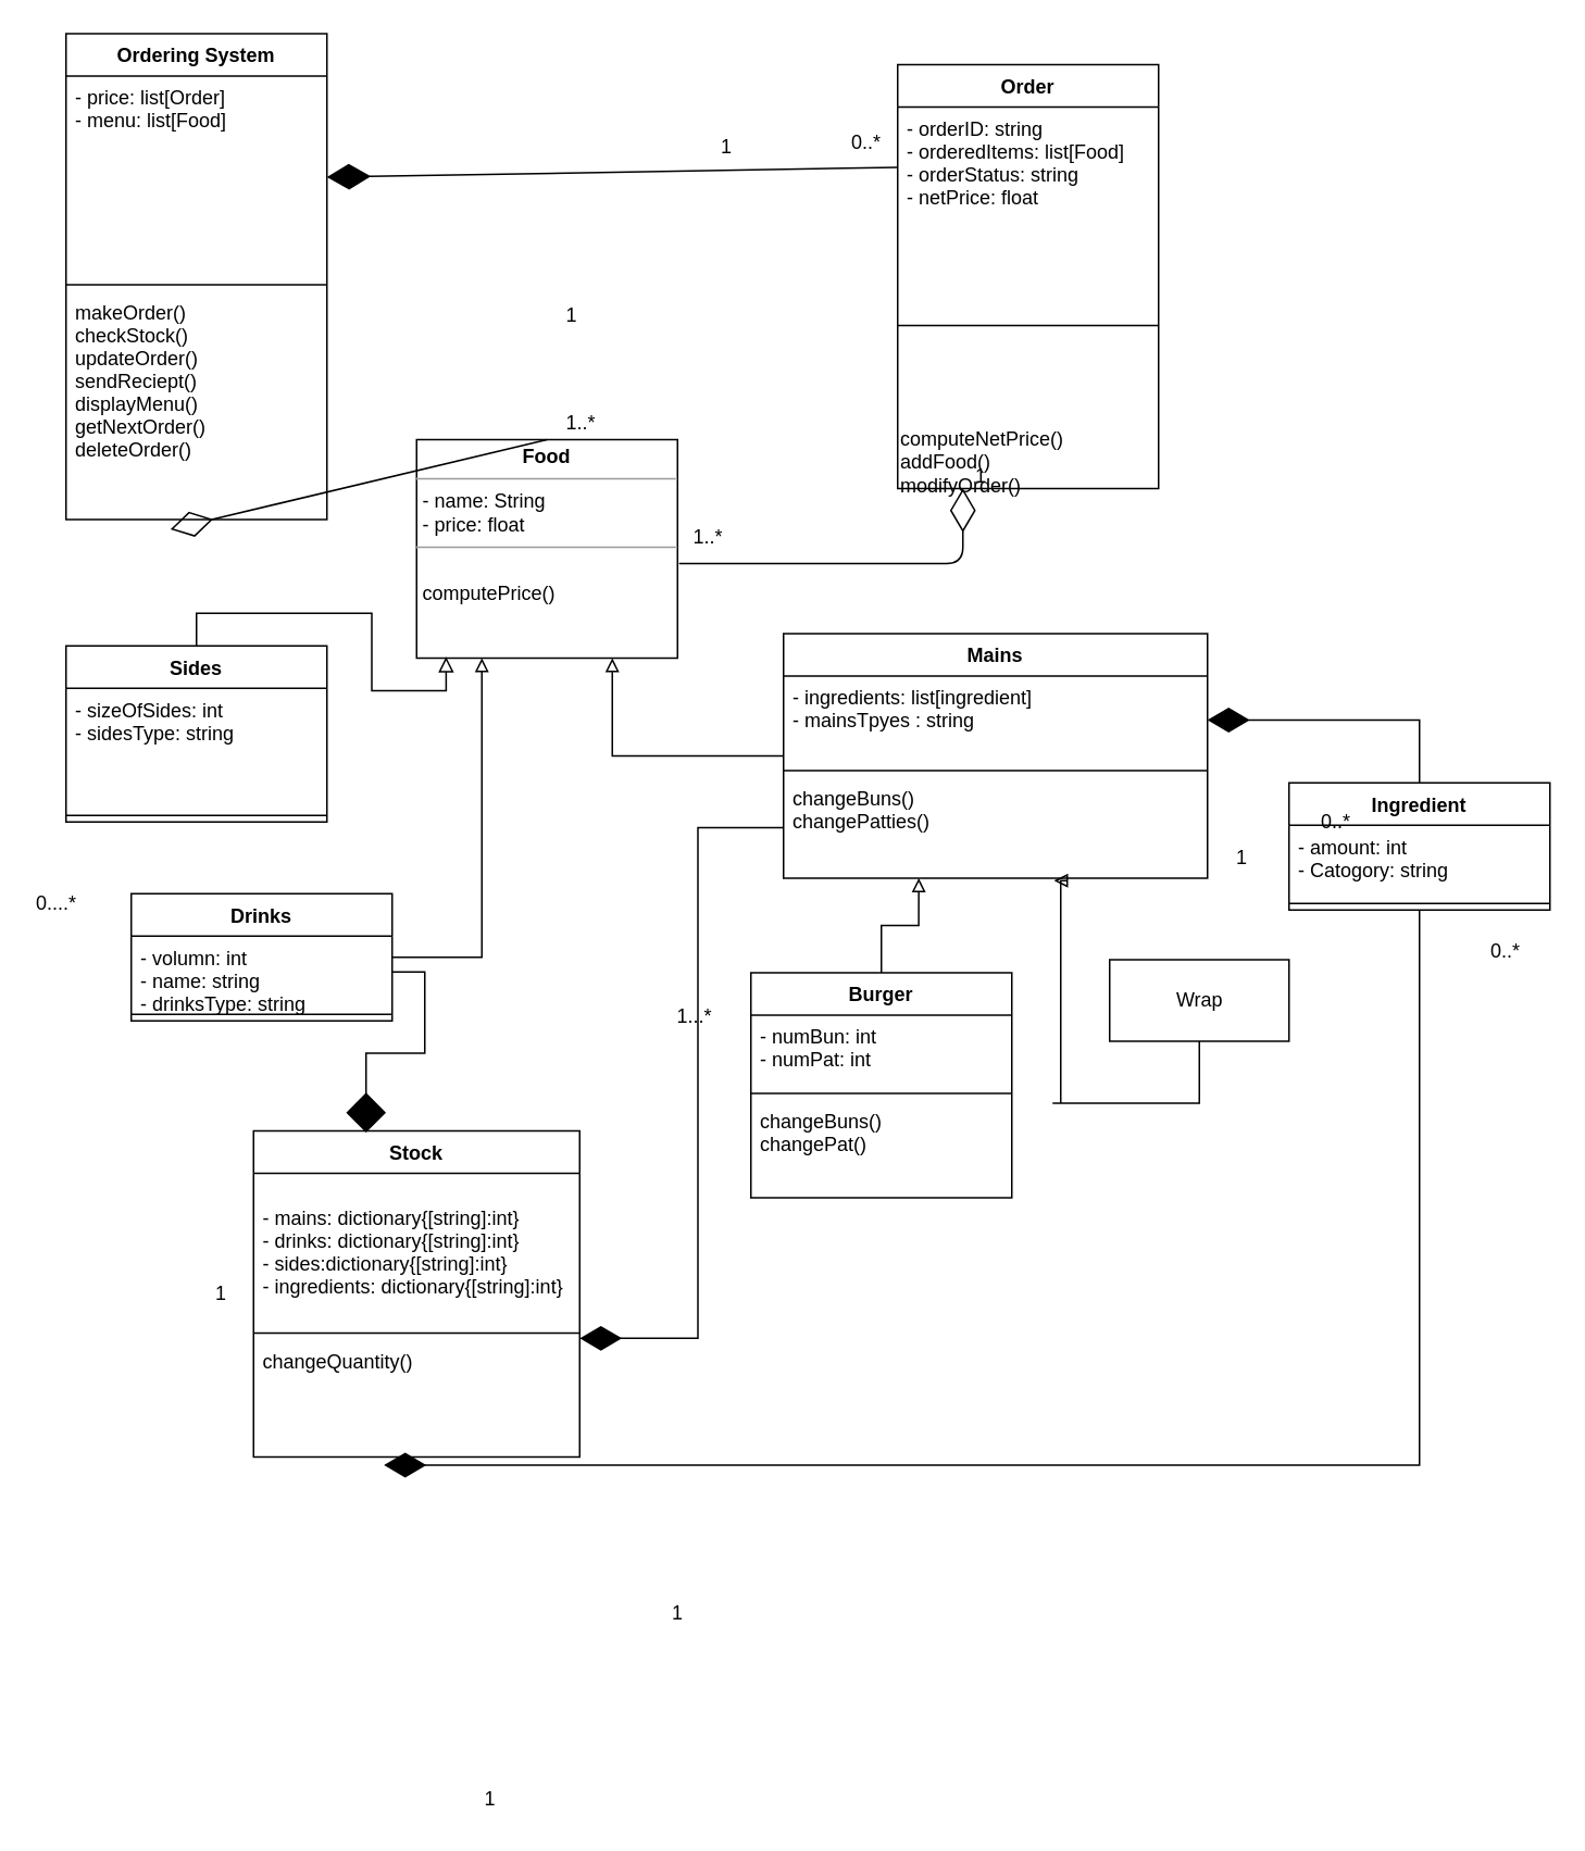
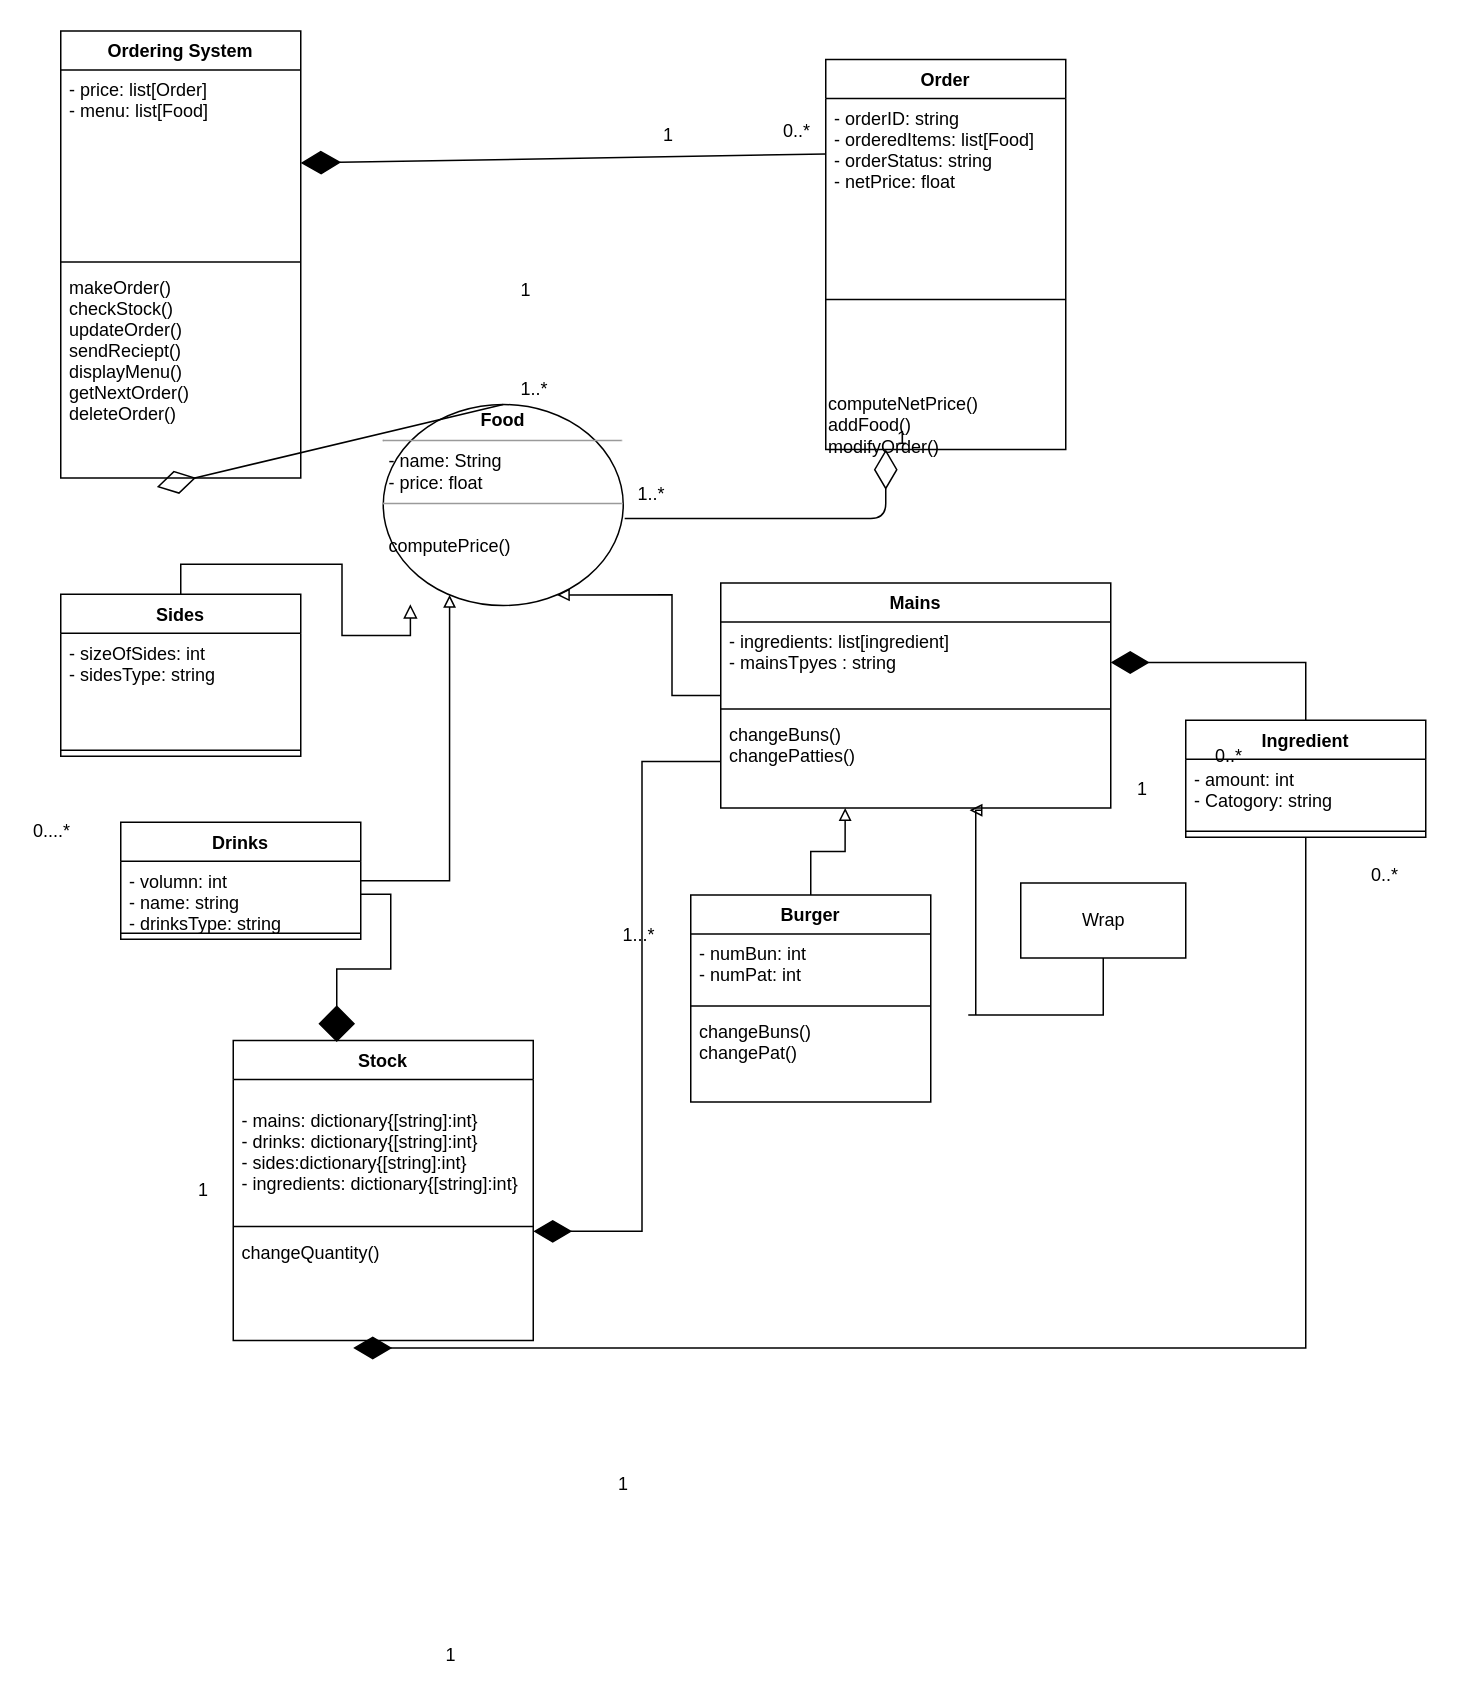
- <mxCell id="18" value="&lt;p style=&quot;margin: 0px ; margin-top: 4px ; text-align: center&quot;&gt;&lt;b&gt;Food&lt;/b&gt;&lt;/p&gt;&lt;hr size=&quot;1&quot;&gt;&lt;p style=&quot;margin: 0px ; margin-left: 4px&quot;&gt;- name: String&lt;/p&gt;&lt;p style=&quot;margin: 0px ; margin-left: 4px&quot;&gt;- price: float&lt;/p&gt;&lt;hr size=&quot;1&quot;&gt;&lt;p style=&quot;margin: 0px ; margin-left: 4px&quot;&gt;&lt;br&gt;&lt;/p&gt;&lt;p style=&quot;margin: 0px ; margin-left: 4px&quot;&gt;computePrice()&lt;br&gt;&lt;/p&gt;&lt;div&gt;&lt;br&gt;&lt;/div&gt;" style="verticalAlign=top;align=left;overflow=fill;fontSize=12;fontFamily=Helvetica;html=1;" parent="1" vertex="1"><mxGeometry x="255" y="269" width="160" height="134" as="geometry" /></mxCell>
+ <mxCell id="18" value="&lt;p style=&quot;margin: 0px ; margin-top: 4px ; text-align: center&quot;&gt;&lt;b&gt;Food&lt;/b&gt;&lt;/p&gt;&lt;hr size=&quot;1&quot;&gt;&lt;p style=&quot;margin: 0px ; margin-left: 4px&quot;&gt;- name: String&lt;/p&gt;&lt;p style=&quot;margin: 0px ; margin-left: 4px&quot;&gt;- price: float&lt;/p&gt;&lt;hr size=&quot;1&quot;&gt;&lt;p style=&quot;margin: 0px ; margin-left: 4px&quot;&gt;&lt;br&gt;&lt;/p&gt;&lt;p style=&quot;margin: 0px ; margin-left: 4px&quot;&gt;computePrice()&lt;br&gt;&lt;/p&gt;&lt;div&gt;&lt;br&gt;&lt;/div&gt;" style="ellipse;verticalAlign=top;align=left;overflow=fill;fontSize=12;fontFamily=Helvetica;html=1;" parent="1" vertex="1"><mxGeometry x="255" y="269" width="160" height="134" as="geometry" /></mxCell>
